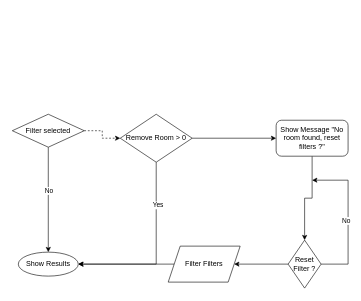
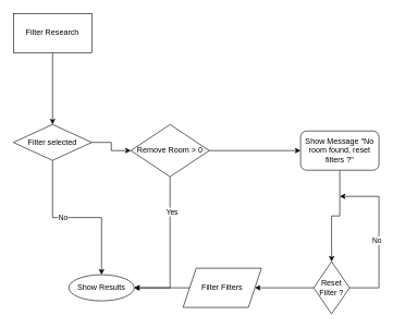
+ <mxCell id="3" value="Filter Research" style="rounded=0;whiteSpace=wrap;html=1;" vertex="1" parent="1"><mxGeometry x="20" y="20" width="120" height="60" as="geometry" /></mxCell>
+ <mxCell id="2" style="edgeStyle=orthogonalEdgeStyle;rounded=0;orthogonalLoop=1;jettySize=auto;html=1;" edge="1" parent="1" source="3" target="7"><mxGeometry relative="1" as="geometry" /></mxCell>
- <mxCell id="4" style="edgeStyle=orthogonalEdgeStyle;rounded=0;orthogonalLoop=1;jettySize=auto;html=1;entryX=0;entryY=0.5;entryDx=0;entryDy=0;dashed=1;" edge="1" parent="1" source="7" target="12"><mxGeometry relative="1" as="geometry"><mxPoint x="160" y="230" as="targetPoint" /></mxGeometry></mxCell>
+ <mxCell id="4" style="edgeStyle=orthogonalEdgeStyle;rounded=0;orthogonalLoop=1;jettySize=auto;html=1;entryX=0;entryY=0.5;entryDx=0;entryDy=0;" edge="1" parent="1" source="7" target="12"><mxGeometry relative="1" as="geometry"><mxPoint x="160" y="230" as="targetPoint" /></mxGeometry></mxCell>
- <mxCell id="8" value="Show Results" style="ellipse;whiteSpace=wrap;html=1;" vertex="1" parent="1"><mxGeometry x="30" y="420" width="100" height="40" as="geometry" /></mxCell>
+ <mxCell id="8" value="Show Results" style="ellipse;whiteSpace=wrap;html=1;" vertex="1" parent="1"><mxGeometry x="105" y="420" width="100" height="40" as="geometry" /></mxCell>
